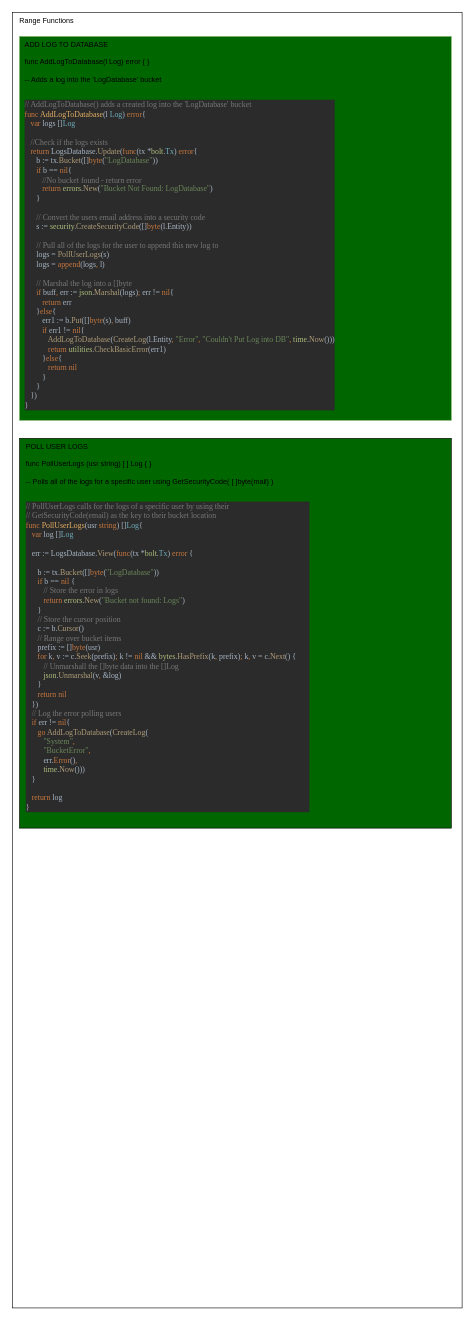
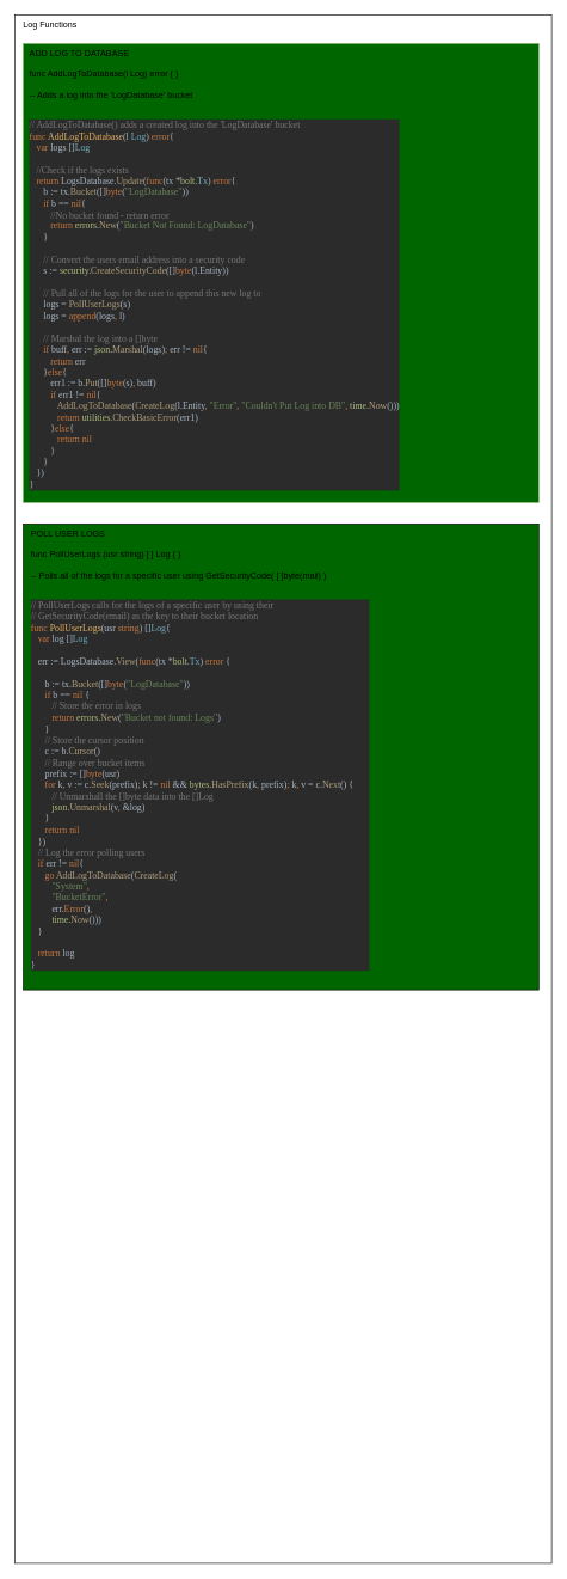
- <mxCell id="2" value="&lt;div&gt;&amp;nbsp;&amp;nbsp; Range Functions&lt;br&gt;&lt;/div&gt;" style="rounded=0;whiteSpace=wrap;html=1;align=left;labelPosition=center;verticalLabelPosition=middle;verticalAlign=top;" vertex="1" parent="1"><mxGeometry x="20" y="20" width="750" height="2160" as="geometry" /></mxCell>
+ <mxCell id="2" value="&lt;div&gt;&amp;nbsp;&amp;nbsp; Log Functions&lt;br&gt;&lt;/div&gt;" style="rounded=0;whiteSpace=wrap;html=1;align=left;labelPosition=center;verticalLabelPosition=middle;verticalAlign=top;" vertex="1" parent="1"><mxGeometry x="20" y="20" width="750" height="2160" as="geometry" /></mxCell>
